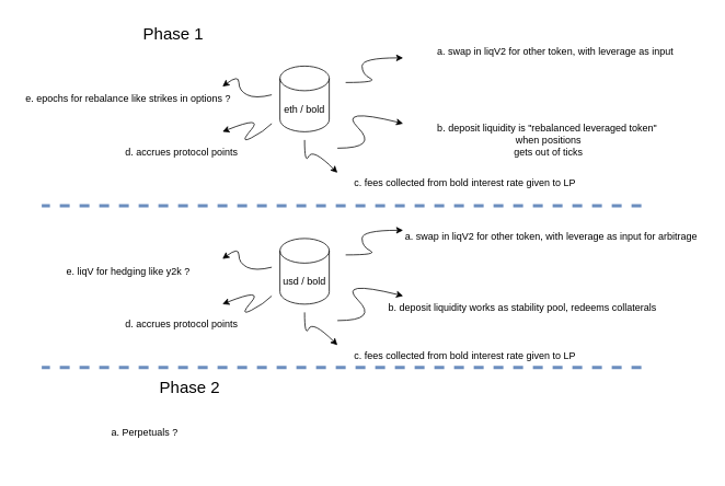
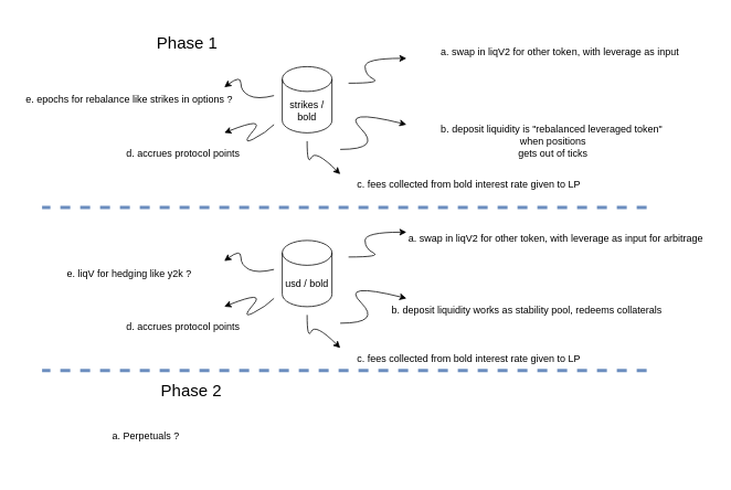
- <mxCell id="24" value="&lt;font style=&quot;font-size: 20px;&quot;&gt;Phase 1&lt;/font&gt;" style="text;html=1;align=center;verticalAlign=middle;resizable=0;points=[];autosize=1;strokeColor=none;fillColor=none;" vertex="1" parent="1"><mxGeometry x="160" y="20" width="100" height="40" as="geometry" /></mxCell>
+ <mxCell id="24" value="&lt;font style=&quot;font-size: 20px;&quot;&gt;Phase 1&lt;/font&gt;" style="text;html=1;align=center;verticalAlign=middle;resizable=0;points=[];autosize=1;strokeColor=none;fillColor=none;" vertex="1" parent="1"><mxGeometry x="175" y="30" width="100" height="40" as="geometry" /></mxCell>
- <mxCell id="2" value="eth / bold" style="shape=cylinder3;whiteSpace=wrap;html=1;boundedLbl=1;backgroundOutline=1;size=15;" vertex="1" parent="1"><mxGeometry x="340" y="80" width="60" height="80" as="geometry" /></mxCell>
+ <mxCell id="2" value="strikes / bold" style="shape=cylinder3;whiteSpace=wrap;html=1;boundedLbl=1;backgroundOutline=1;size=15;" vertex="1" parent="1"><mxGeometry x="340" y="80" width="60" height="80" as="geometry" /></mxCell>
